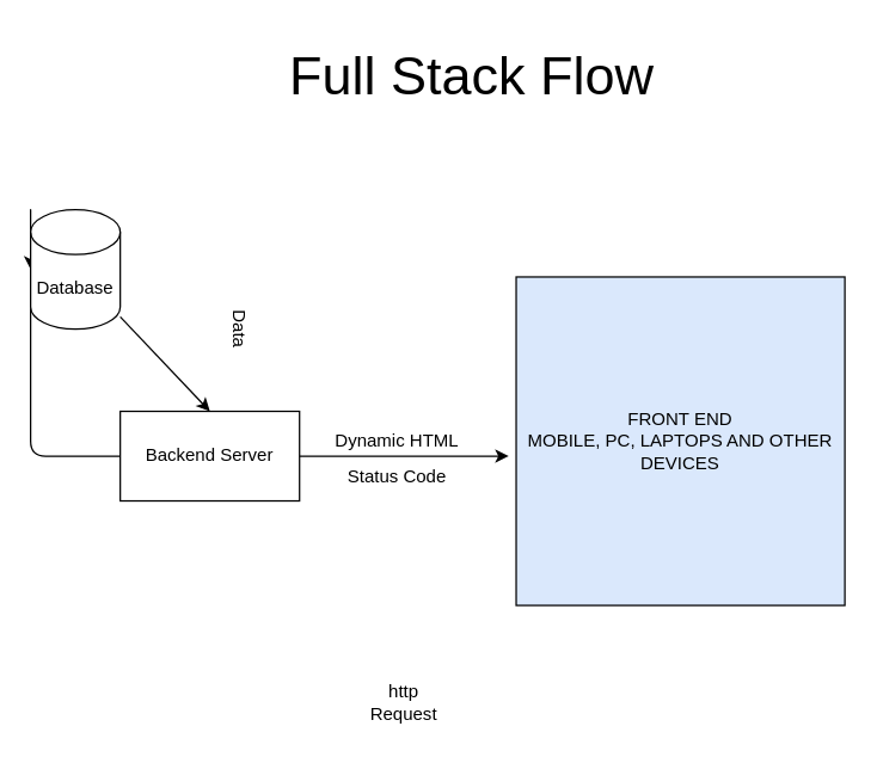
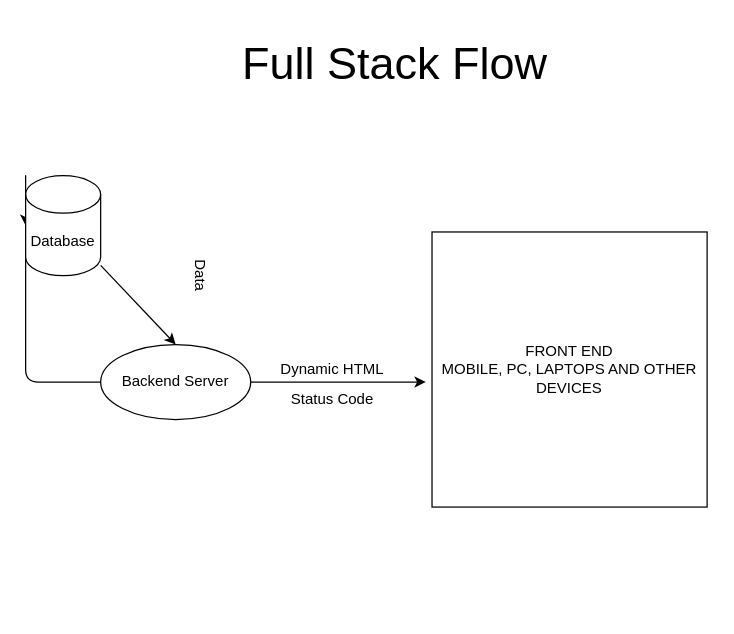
- <mxCell id="7" value="FRONT END&lt;br&gt;MOBILE, PC, LAPTOPS AND OTHER DEVICES" style="whiteSpace=wrap;html=1;aspect=fixed;fillColor=#dae8fc;" vertex="1" parent="1"><mxGeometry x="345" y="185" width="220" height="220" as="geometry" /></mxCell>
+ <mxCell id="7" value="FRONT END&lt;br&gt;MOBILE, PC, LAPTOPS AND OTHER DEVICES" style="whiteSpace=wrap;html=1;aspect=fixed;" vertex="1" parent="1"><mxGeometry x="345" y="185" width="220" height="220" as="geometry" /></mxCell>
- <mxCell id="4" value="Backend Server" style="rounded=0;whiteSpace=wrap;html=1;" vertex="1" parent="1"><mxGeometry x="80" y="275" width="120" height="60" as="geometry" /></mxCell>
+ <mxCell id="4" value="Backend Server" style="ellipse;whiteSpace=wrap;html=1;" vertex="1" parent="1"><mxGeometry x="80" y="275" width="120" height="60" as="geometry" /></mxCell>
- <mxCell id="9" value="http Request" style="text;html=1;strokeColor=none;fillColor=none;align=center;verticalAlign=middle;whiteSpace=wrap;rounded=0;" vertex="1" parent="1"><mxGeometry x="240" y="455" width="60" height="30" as="geometry" /></mxCell>
